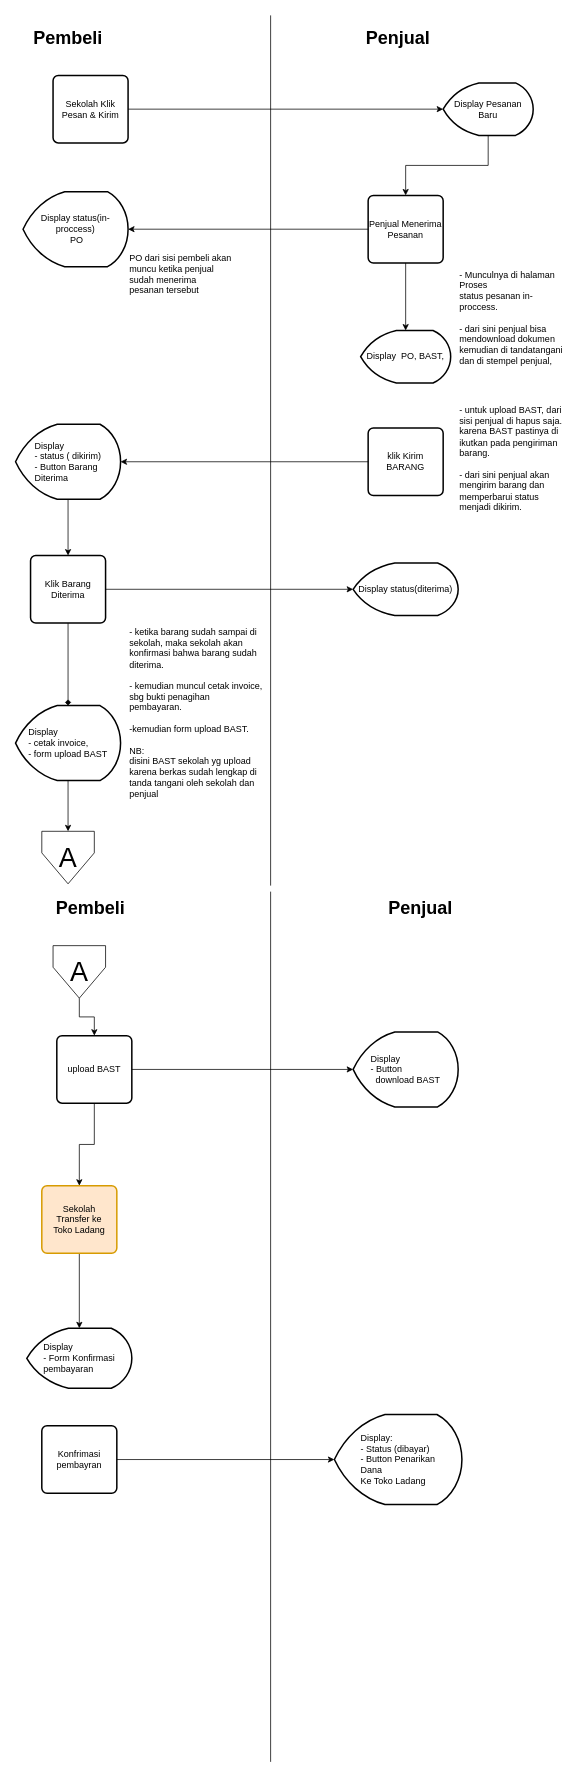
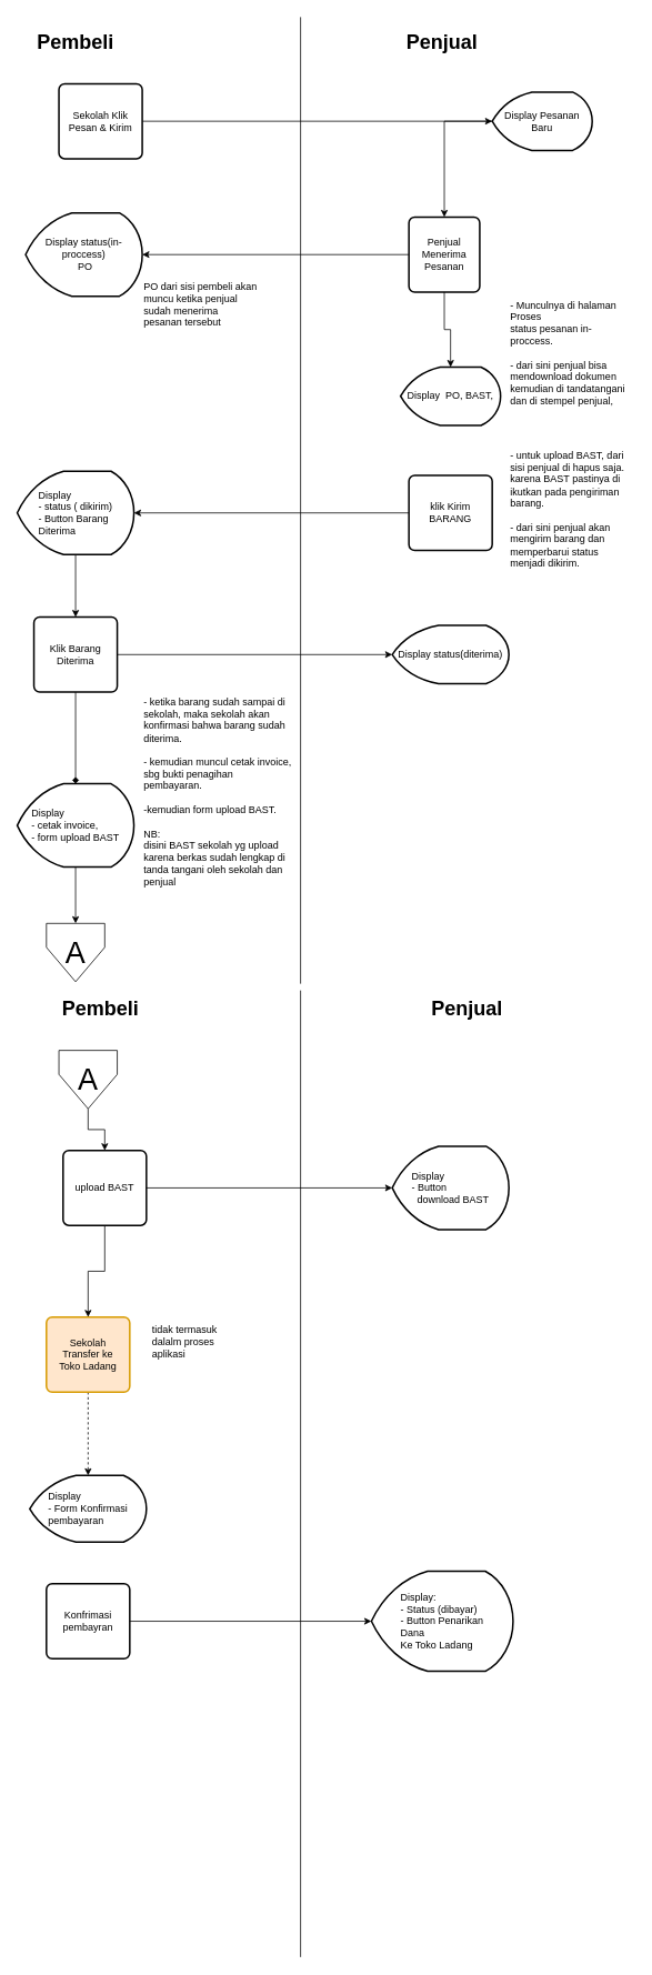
- <mxCell id="6" value="Penjual Menerima Pesanan" style="rounded=1;whiteSpace=wrap;html=1;absoluteArcSize=1;arcSize=14;strokeWidth=2;fillColor=none;" vertex="1" parent="1"><mxGeometry x="490" y="260" width="100" height="90" as="geometry" /></mxCell>
+ <mxCell id="6" value="Penjual Menerima Pesanan" style="rounded=1;whiteSpace=wrap;html=1;absoluteArcSize=1;arcSize=14;strokeWidth=2;fillColor=none;" vertex="1" parent="1"><mxGeometry x="490" y="260" width="85" height="90" as="geometry" /></mxCell>
+ <mxCell id="41" value="tidak termasuk dalalm proses aplikasi" style="text;html=1;strokeColor=none;fillColor=none;align=left;verticalAlign=middle;whiteSpace=wrap;rounded=0;" vertex="1" parent="1"><mxGeometry x="180" y="1580" width="90" height="60" as="geometry" /></mxCell>
- <mxCell id="39" style="edgeStyle=orthogonalEdgeStyle;rounded=0;orthogonalLoop=1;jettySize=auto;html=1;entryX=0.5;entryY=0;entryDx=0;entryDy=0;entryPerimeter=0;" edge="1" parent="1" source="40" target="38"><mxGeometry relative="1" as="geometry" /></mxCell>
+ <mxCell id="39" style="edgeStyle=orthogonalEdgeStyle;rounded=0;orthogonalLoop=1;jettySize=auto;html=1;entryX=0.5;entryY=0;entryDx=0;entryDy=0;entryPerimeter=0;dashed=1;" edge="1" parent="1" source="40" target="38"><mxGeometry relative="1" as="geometry" /></mxCell>
